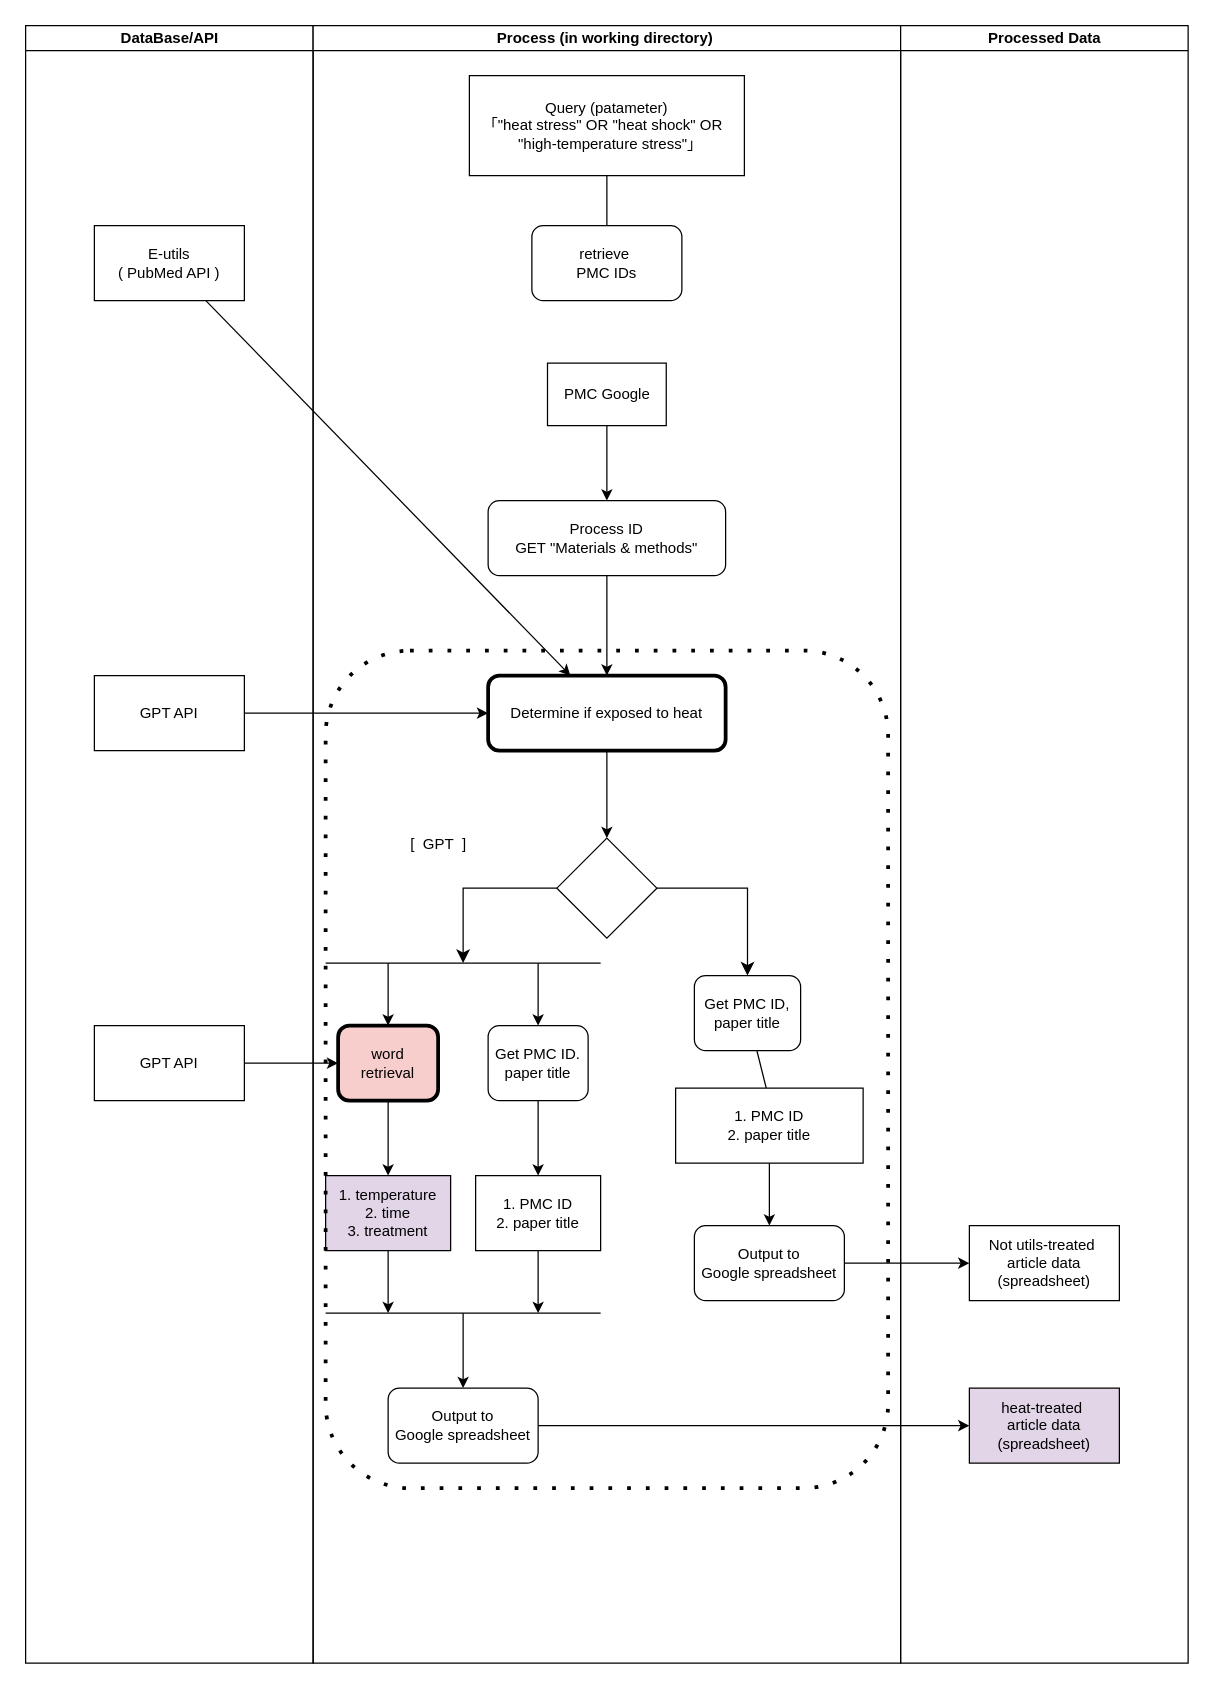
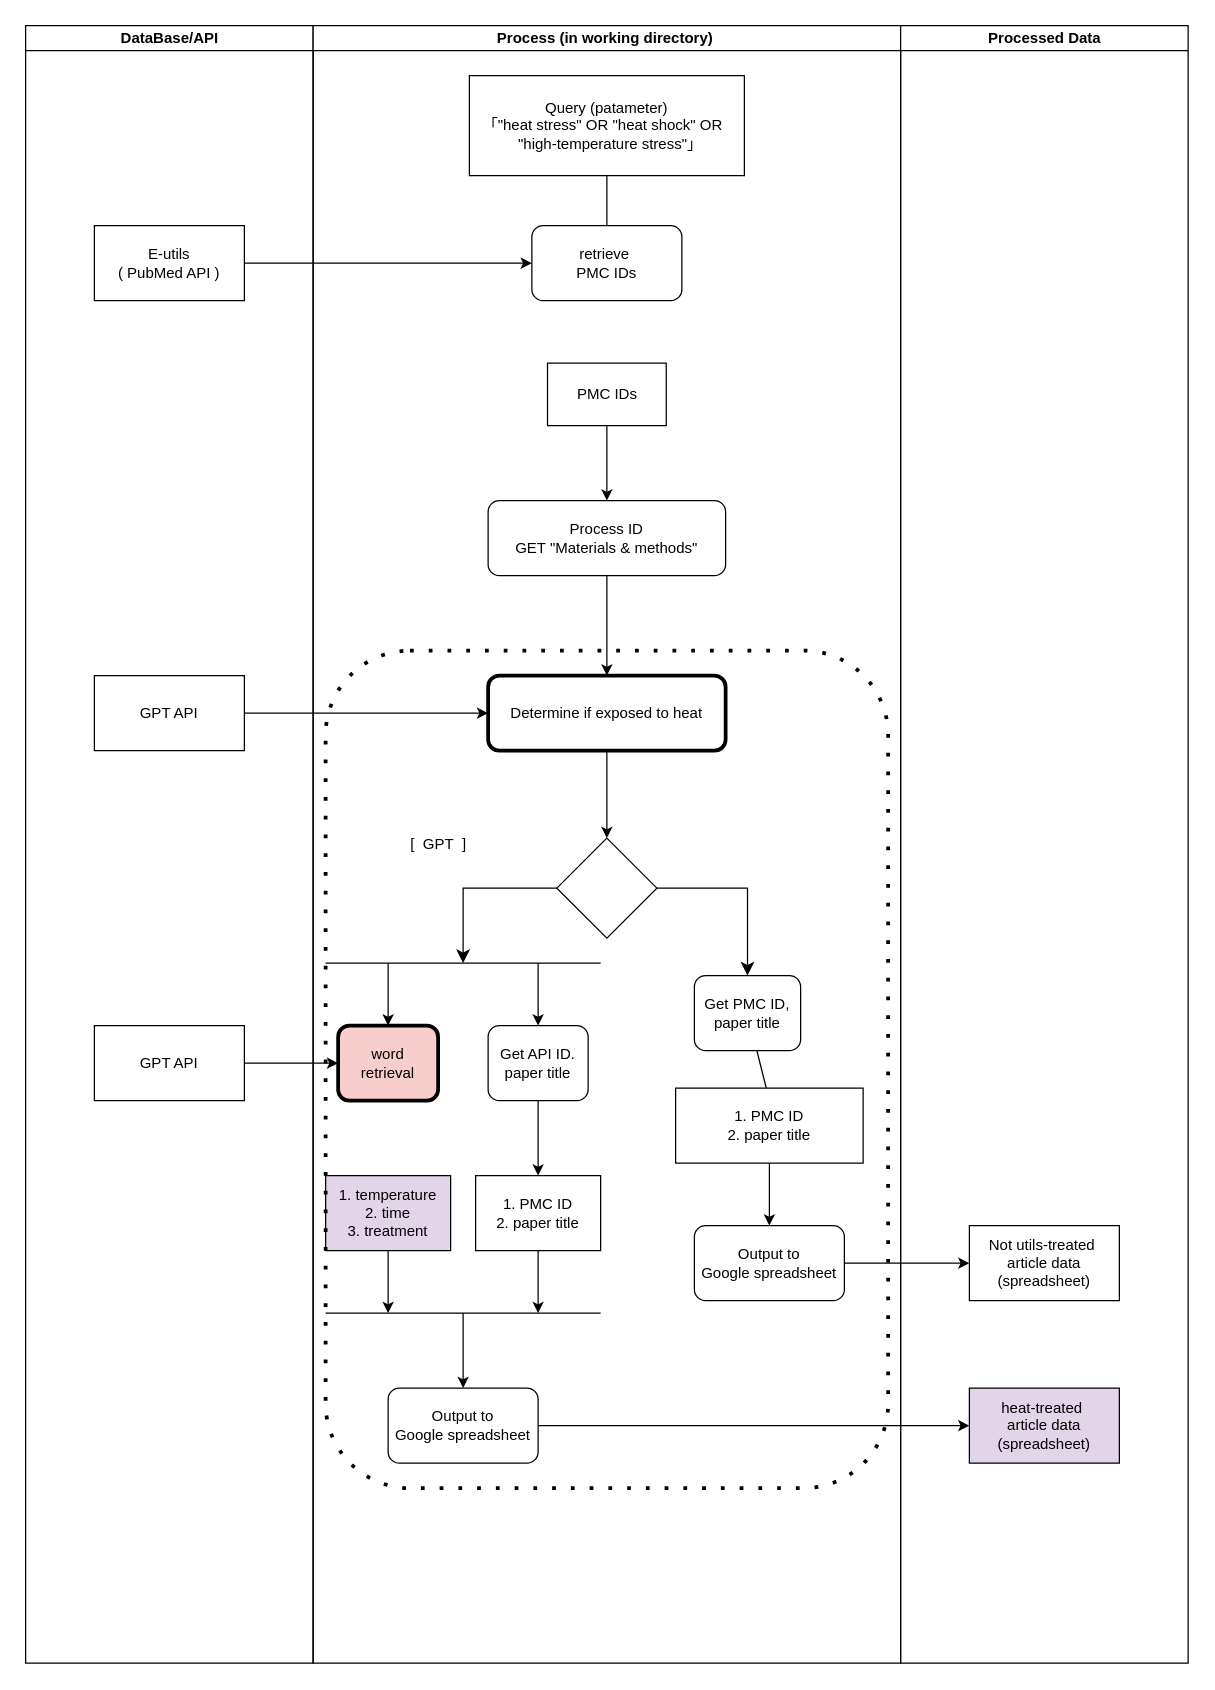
- <mxCell id="11" value="PMC Google" style="rounded=0;whiteSpace=wrap;html=1;" vertex="1" parent="6"><mxGeometry x="187.5" y="270" width="95" height="50" as="geometry" /></mxCell>
+ <mxCell id="11" value="PMC IDs" style="rounded=0;whiteSpace=wrap;html=1;" vertex="1" parent="6"><mxGeometry x="187.5" y="270" width="95" height="50" as="geometry" /></mxCell>
- <mxCell id="37" value="" style="edgeStyle=none;html=1;" edge="1" parent="1" source="3" target="17"><mxGeometry relative="1" as="geometry" /></mxCell>
+ <mxCell id="37" value="" style="edgeStyle=none;html=1;" edge="1" parent="1" source="3" target="9"><mxGeometry relative="1" as="geometry" /></mxCell>
- <mxCell id="13" value="Get PMC ID.&lt;br&gt;paper title" style="rounded=1;whiteSpace=wrap;html=1;" parent="6" vertex="1"><mxGeometry x="140" y="800" width="80" height="60" as="geometry" /></mxCell>
+ <mxCell id="13" value="Get API ID.&lt;br&gt;paper title" style="rounded=1;whiteSpace=wrap;html=1;" parent="6" vertex="1"><mxGeometry x="140" y="800" width="80" height="60" as="geometry" /></mxCell>
- <mxCell id="27" value="" style="edgeStyle=none;html=1;" edge="1" parent="6" source="28" target="10"><mxGeometry relative="1" as="geometry" /></mxCell>
